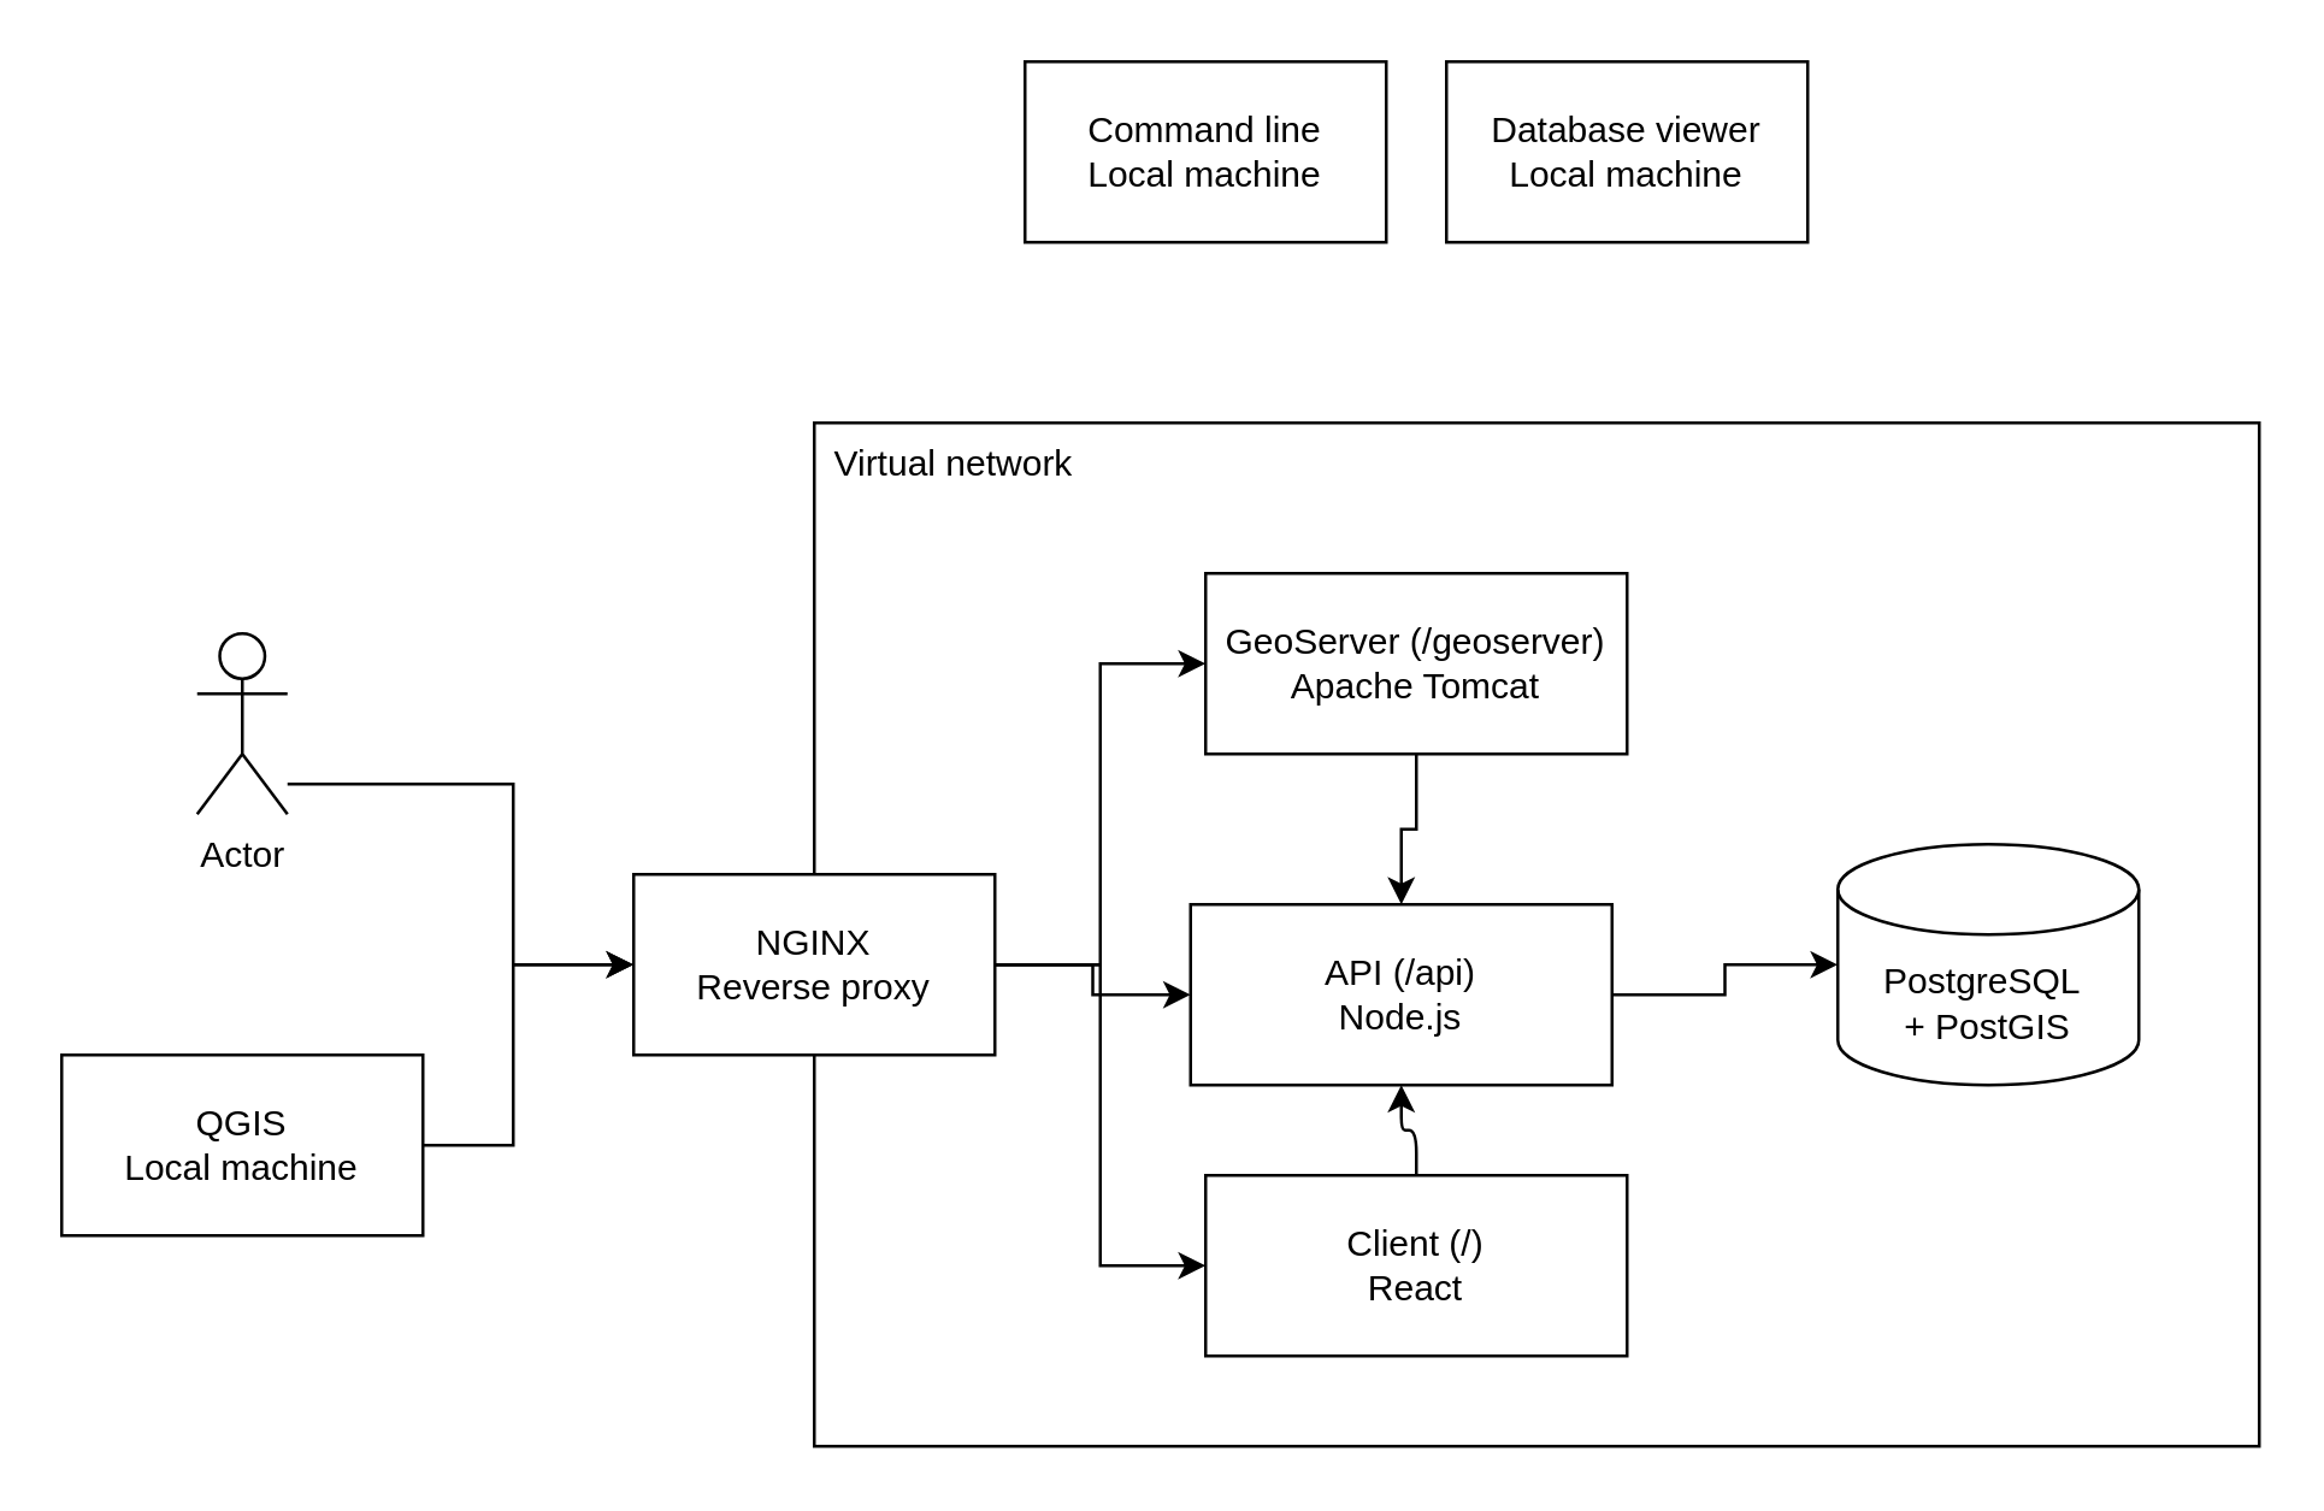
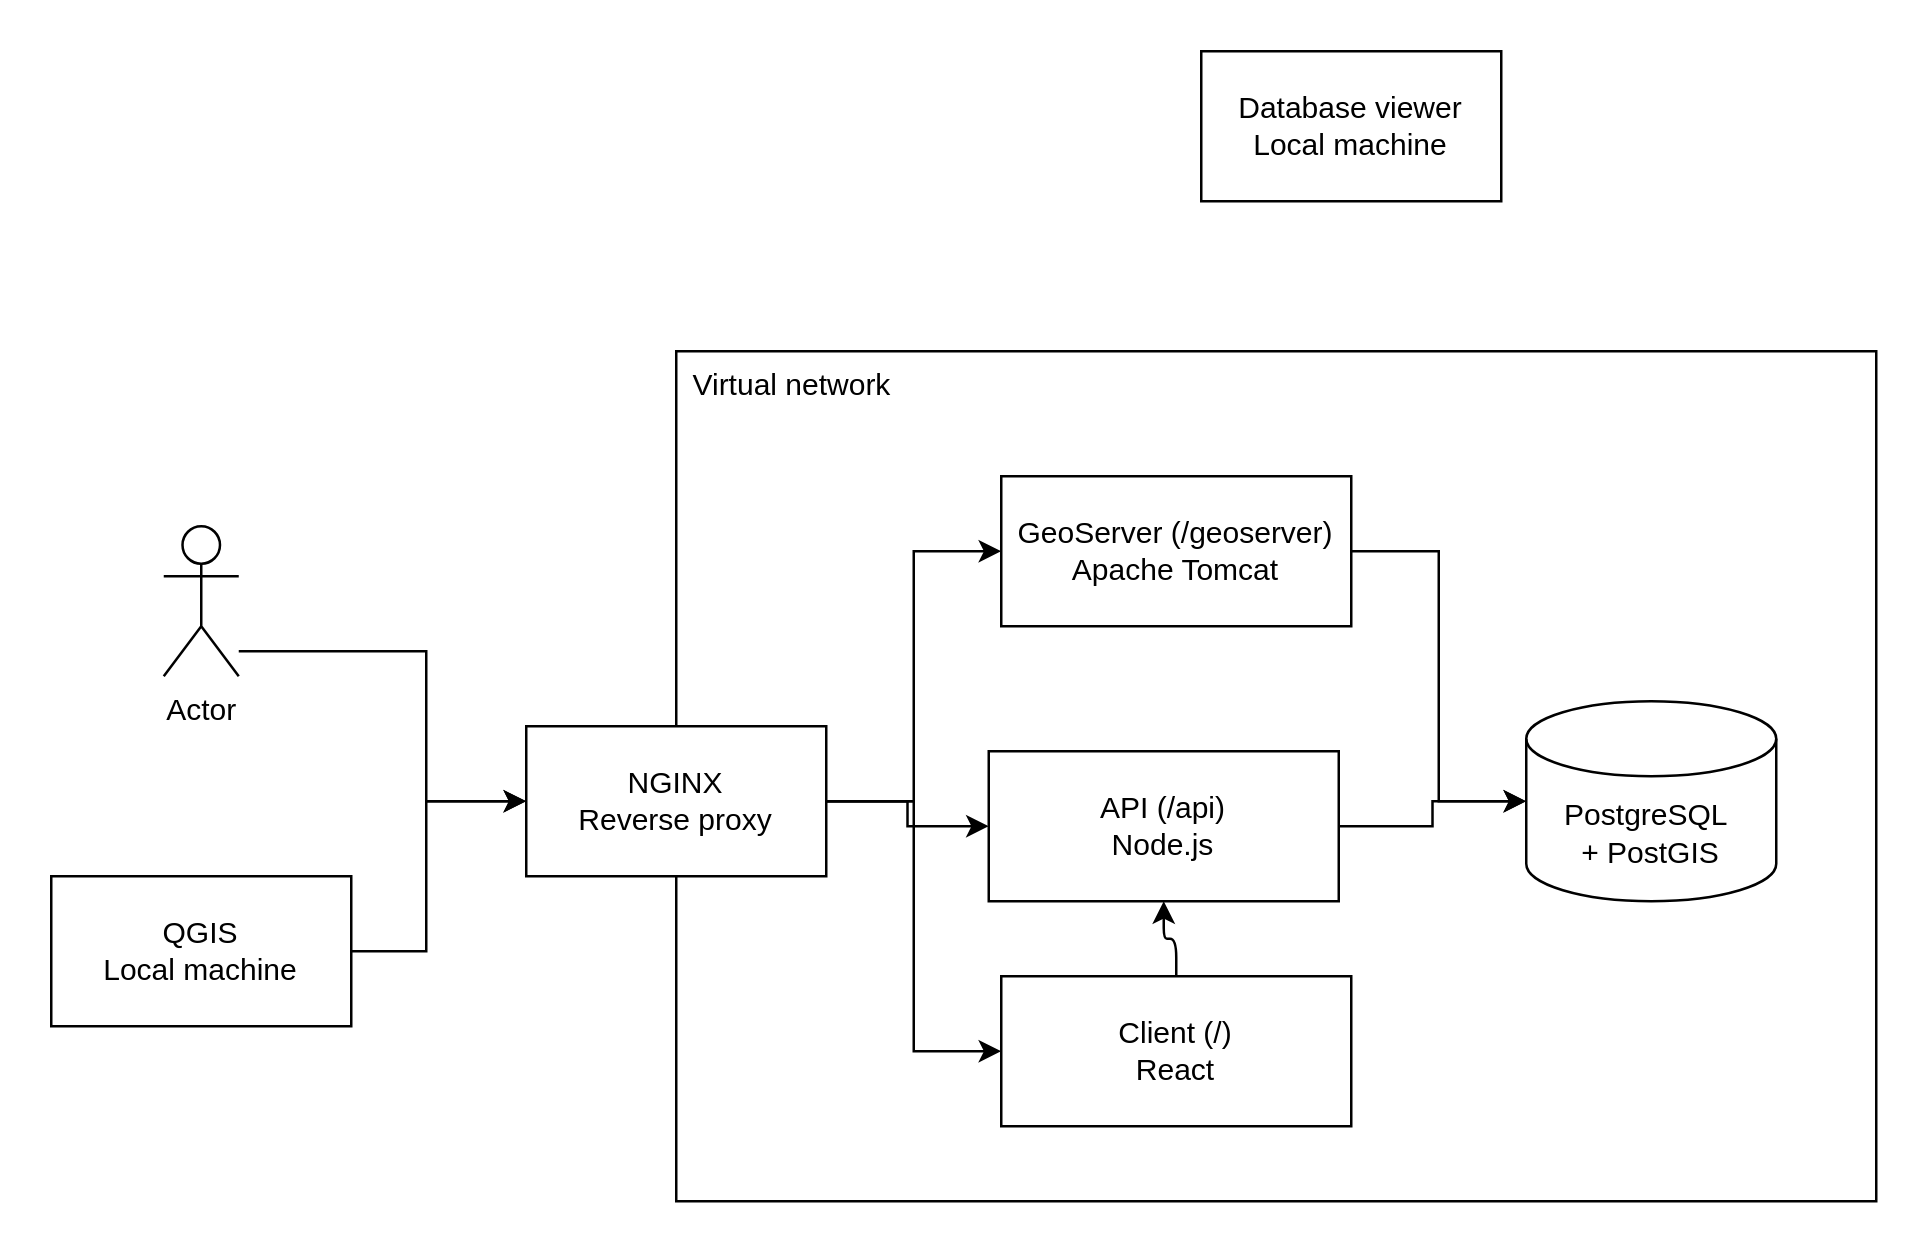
- <mxCell id="17" value="Command line&lt;br&gt;Local machine" style="rounded=0;whiteSpace=wrap;html=1;" parent="1" vertex="1"><mxGeometry x="340" y="20" width="120" height="60" as="geometry" /></mxCell>
- <mxCell id="8" style="edgeStyle=orthogonalEdgeStyle;rounded=0;orthogonalLoop=1;jettySize=auto;html=1;" parent="1" source="9" target="11" edge="1"><mxGeometry relative="1" as="geometry" /></mxCell>
+ <mxCell id="8" style="edgeStyle=orthogonalEdgeStyle;rounded=0;orthogonalLoop=1;jettySize=auto;html=1;entryX=0;entryY=0.5;entryDx=0;entryDy=0;entryPerimeter=0;" parent="1" source="9" target="7" edge="1"><mxGeometry relative="1" as="geometry" /></mxCell>
